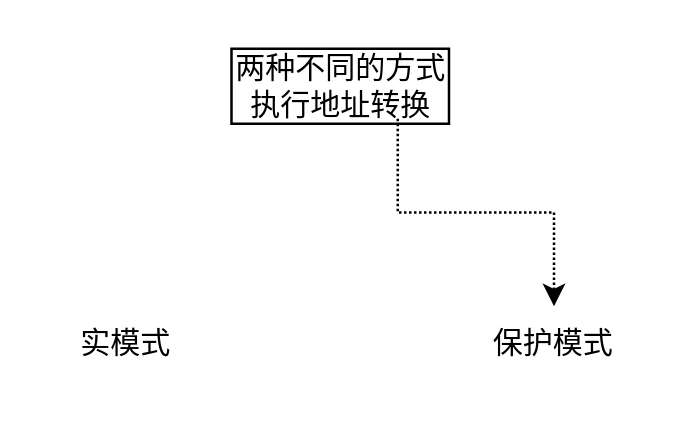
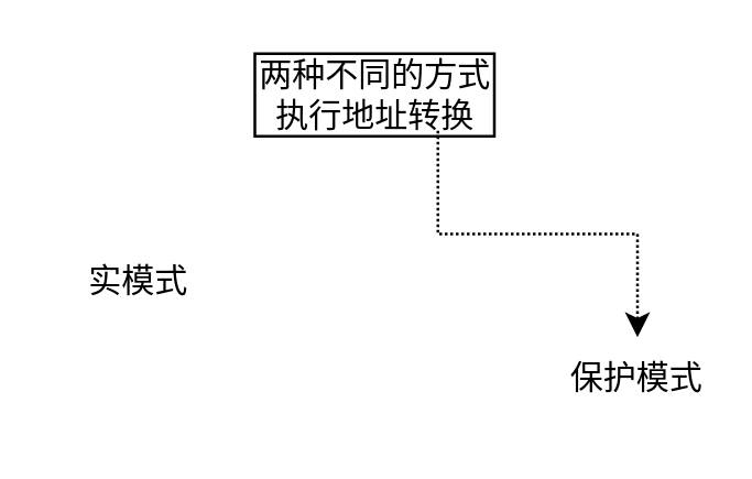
- <mxCell id="5" value="实模式" style="text;html=1;strokeColor=none;fillColor=none;align=center;verticalAlign=middle;whiteSpace=wrap;rounded=0;" vertex="1" parent="1"><mxGeometry x="20" y="122" width="60" height="30" as="geometry" /></mxCell>
+ <mxCell id="5" value="实模式" style="text;html=1;strokeColor=none;fillColor=none;align=center;verticalAlign=middle;whiteSpace=wrap;rounded=0;" vertex="1" parent="1"><mxGeometry x="20" y="87" width="60" height="30" as="geometry" /></mxCell>
- <mxCell id="4" value="保护模式" style="text;html=1;strokeColor=none;fillColor=none;align=center;verticalAlign=middle;whiteSpace=wrap;rounded=0;" vertex="1" parent="1"><mxGeometry x="191" y="122" width="60" height="30" as="geometry" /></mxCell>
+ <mxCell id="4" value="保护模式" style="text;html=1;strokeColor=none;fillColor=none;align=center;verticalAlign=middle;whiteSpace=wrap;rounded=0;" vertex="1" parent="1"><mxGeometry x="201" y="122" width="60" height="30" as="geometry" /></mxCell>
